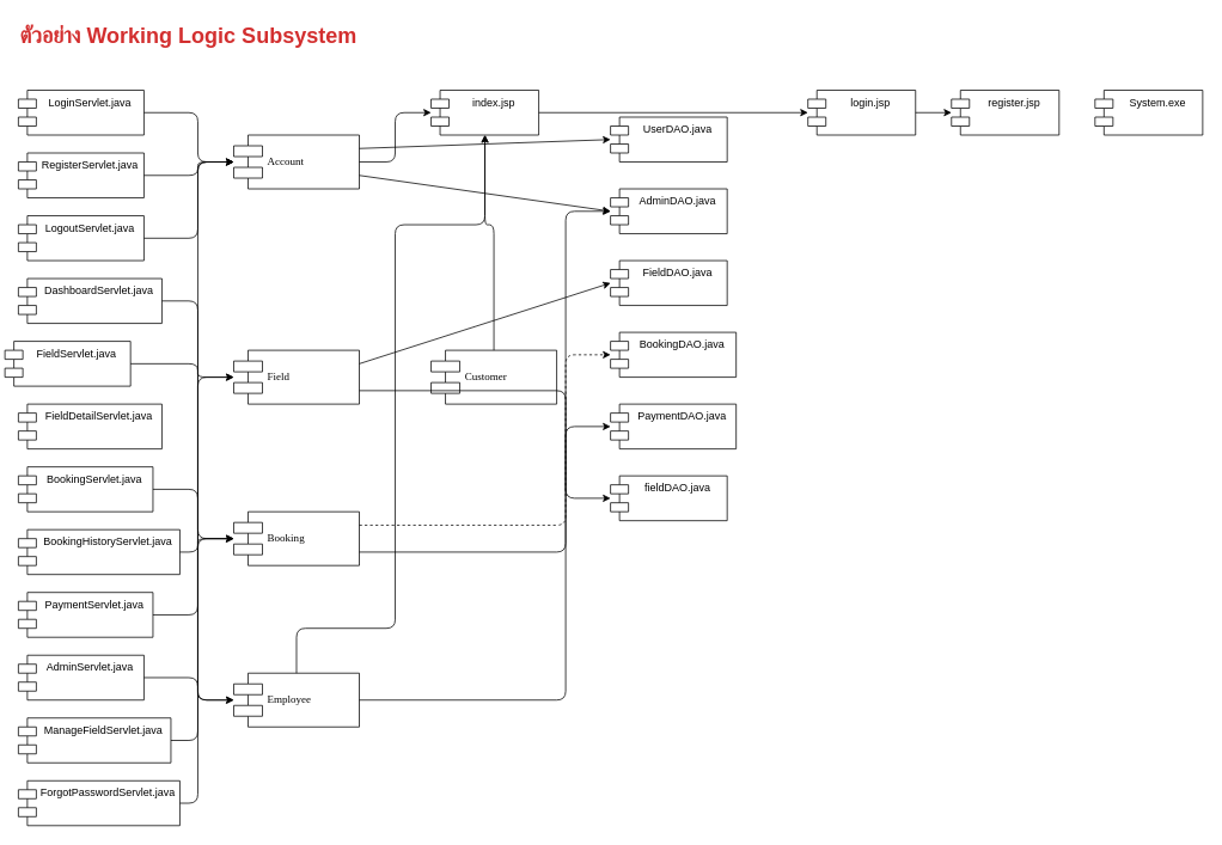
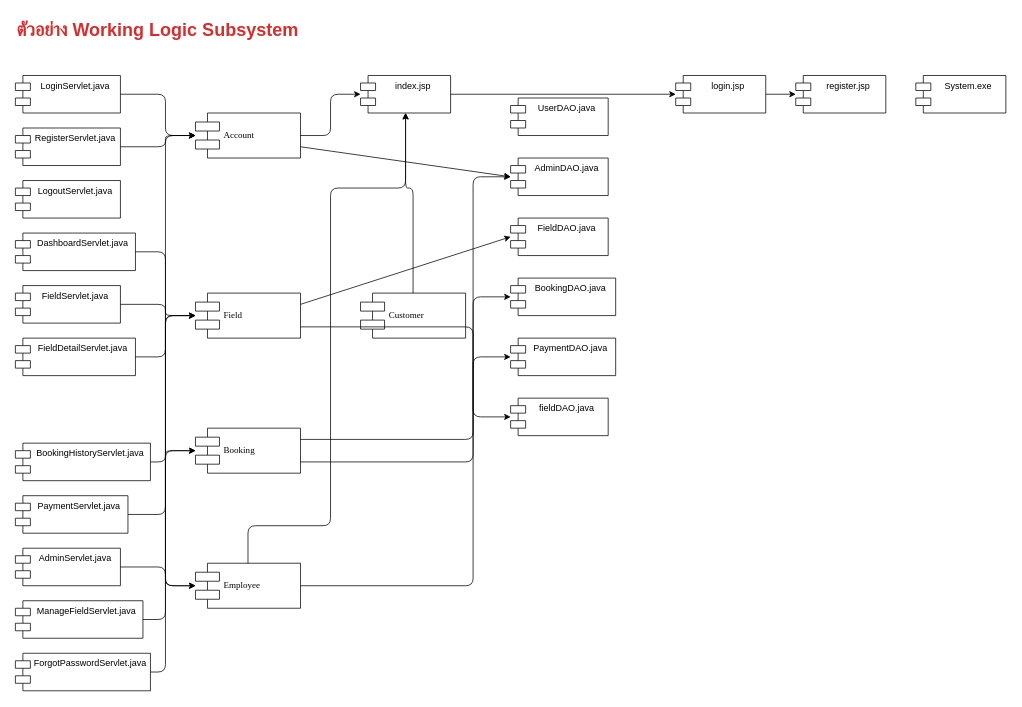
- <mxCell id="42" value="" style="endArrow=classic;html=1;exitX=1;exitY=0.25;exitDx=0;exitDy=0;entryX=0;entryY=0.5;entryDx=0;entryDy=0;" edge="1" parent="1" source="15" target="20"><mxGeometry width="50" height="50" relative="1" as="geometry"><mxPoint x="380" y="400" as="sourcePoint" /><mxPoint x="430" y="350" as="targetPoint" /></mxGeometry></mxCell>
- <mxCell id="32" value="" style="endArrow=classic;html=1;exitX=1;exitY=0.5;exitDx=0;exitDy=0;entryX=0;entryY=0.5;entryDx=0;entryDy=0;" edge="1" parent="1" source="5" target="15"><mxGeometry width="50" height="50" relative="1" as="geometry"><mxPoint x="380" y="400" as="sourcePoint" /><mxPoint x="430" y="350" as="targetPoint" /><Array as="points"><mxPoint x="220" y="265" /><mxPoint x="220" y="180" /></Array></mxGeometry></mxCell>
- <mxCell id="7" value="FieldServlet.java" style="shape=module;align=left;spacingLeft=20;align=center;verticalAlign=top;whiteSpace=wrap;html=1;fillColor=#ffffff;strokeColor=#000000;" vertex="1" parent="1"><mxGeometry x="5" y="380" width="140" height="50" as="geometry" /></mxCell>
+ <mxCell id="7" value="FieldServlet.java" style="shape=module;align=left;spacingLeft=20;align=center;verticalAlign=top;whiteSpace=wrap;html=1;fillColor=#ffffff;strokeColor=#000000;" vertex="1" parent="1"><mxGeometry x="20" y="380" width="140" height="50" as="geometry" /></mxCell>
+ <mxCell id="35" value="" style="endArrow=classic;html=1;exitX=1;exitY=0.5;exitDx=0;exitDy=0;entryX=0;entryY=0.5;entryDx=0;entryDy=0;" edge="1" parent="1" source="8" target="16"><mxGeometry width="50" height="50" relative="1" as="geometry"><mxPoint x="380" y="400" as="sourcePoint" /><mxPoint x="430" y="350" as="targetPoint" /><Array as="points"><mxPoint x="220" y="475" /><mxPoint x="220" y="420" /></Array></mxGeometry></mxCell>
- <mxCell id="9" value="BookingServlet.java" style="shape=module;align=left;spacingLeft=20;align=center;verticalAlign=top;whiteSpace=wrap;html=1;fillColor=#ffffff;strokeColor=#000000;" vertex="1" parent="1"><mxGeometry x="20" y="520" width="150" height="50" as="geometry" /></mxCell>
- <mxCell id="37" value="" style="endArrow=classic;html=1;exitX=1;exitY=0.5;exitDx=0;exitDy=0;entryX=0;entryY=0.5;entryDx=0;entryDy=0;" edge="1" parent="1" source="9" target="17"><mxGeometry width="50" height="50" relative="1" as="geometry"><mxPoint x="380" y="400" as="sourcePoint" /><mxPoint x="430" y="350" as="targetPoint" /><Array as="points"><mxPoint x="220" y="545" /><mxPoint x="220" y="600" /></Array></mxGeometry></mxCell>
- <mxCell id="46" value="" style="endArrow=classic;html=1;exitX=1;exitY=0.25;exitDx=0;exitDy=0;entryX=0;entryY=0.5;entryDx=0;entryDy=0;dashed=1;" edge="1" parent="1" source="17" target="23"><mxGeometry width="50" height="50" relative="1" as="geometry"><mxPoint x="380" y="400" as="sourcePoint" /><mxPoint x="430" y="350" as="targetPoint" /><Array as="points"><mxPoint x="630" y="585" /><mxPoint x="630" y="395" /></Array></mxGeometry></mxCell>
+ <mxCell id="46" value="" style="endArrow=classic;html=1;exitX=1;exitY=0.25;exitDx=0;exitDy=0;entryX=0;entryY=0.5;entryDx=0;entryDy=0;" edge="1" parent="1" source="17" target="23"><mxGeometry width="50" height="50" relative="1" as="geometry"><mxPoint x="380" y="400" as="sourcePoint" /><mxPoint x="430" y="350" as="targetPoint" /><Array as="points"><mxPoint x="630" y="585" /><mxPoint x="630" y="395" /></Array></mxGeometry></mxCell>
